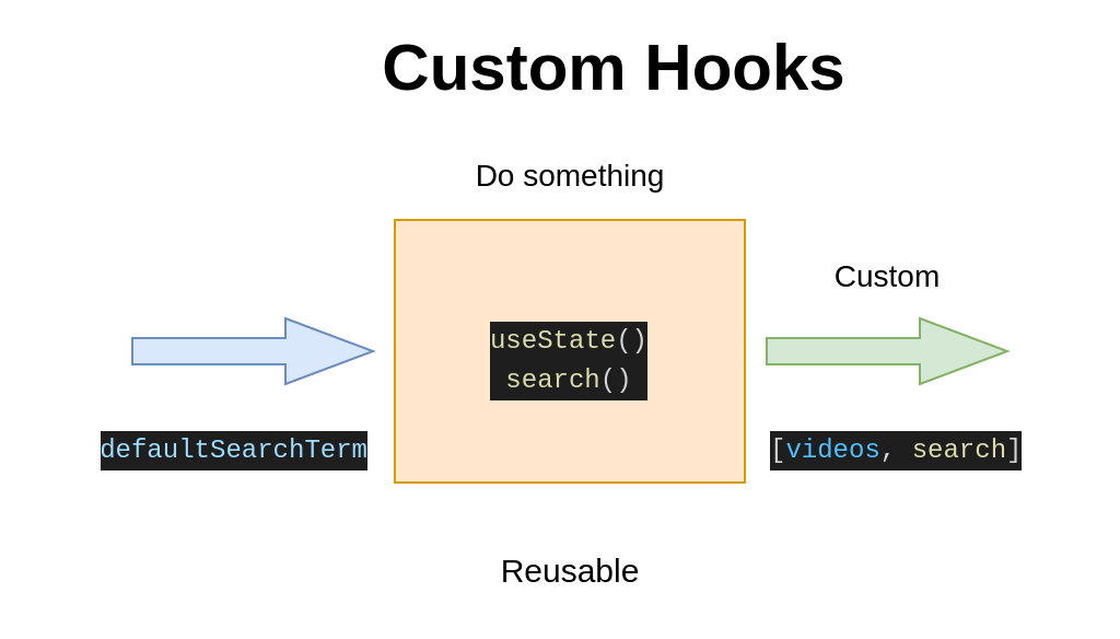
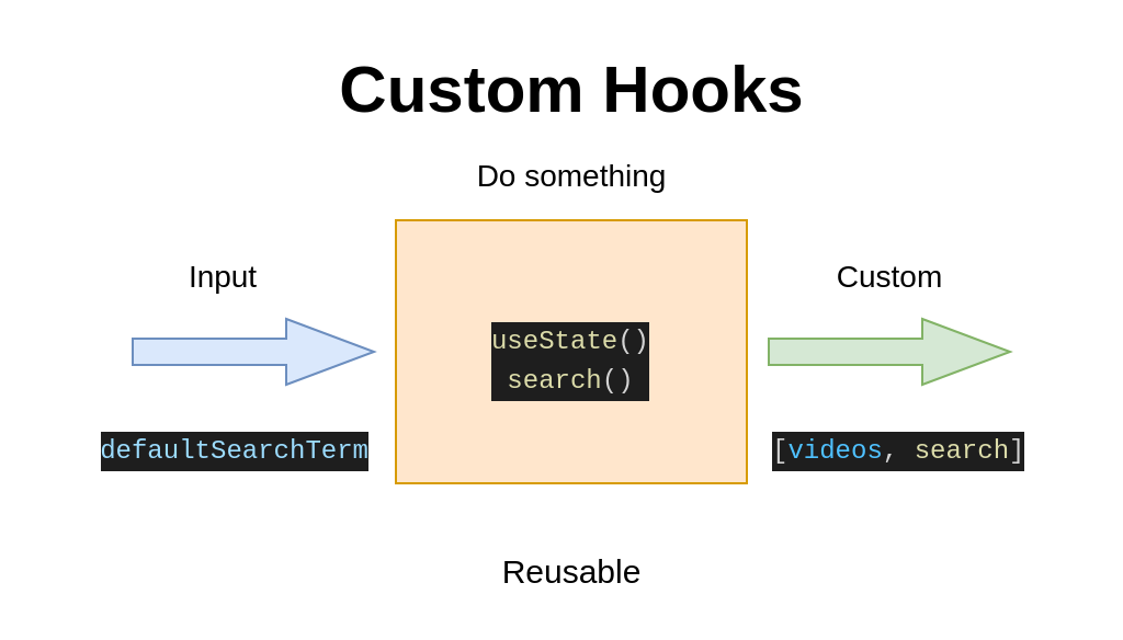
- <mxCell id="2" value="Custom Hooks" style="text;html=1;align=center;verticalAlign=middle;resizable=0;points=[];autosize=1;strokeColor=none;fontSize=30;fontStyle=1" parent="1" vertex="1"><mxGeometry x="165" y="10" width="230" height="40" as="geometry" /></mxCell>
+ <mxCell id="2" value="Custom Hooks" style="text;html=1;align=center;verticalAlign=middle;resizable=0;points=[];autosize=1;strokeColor=none;fontSize=30;fontStyle=1" parent="1" vertex="1"><mxGeometry x="145" y="20" width="230" height="40" as="geometry" /></mxCell>
+ <mxCell id="10" value="Input" style="text;html=1;align=center;verticalAlign=middle;resizable=0;points=[];autosize=1;strokeColor=none;fontSize=14;" parent="1" vertex="1"><mxGeometry x="76" y="116" width="50" height="20" as="geometry" /></mxCell>
